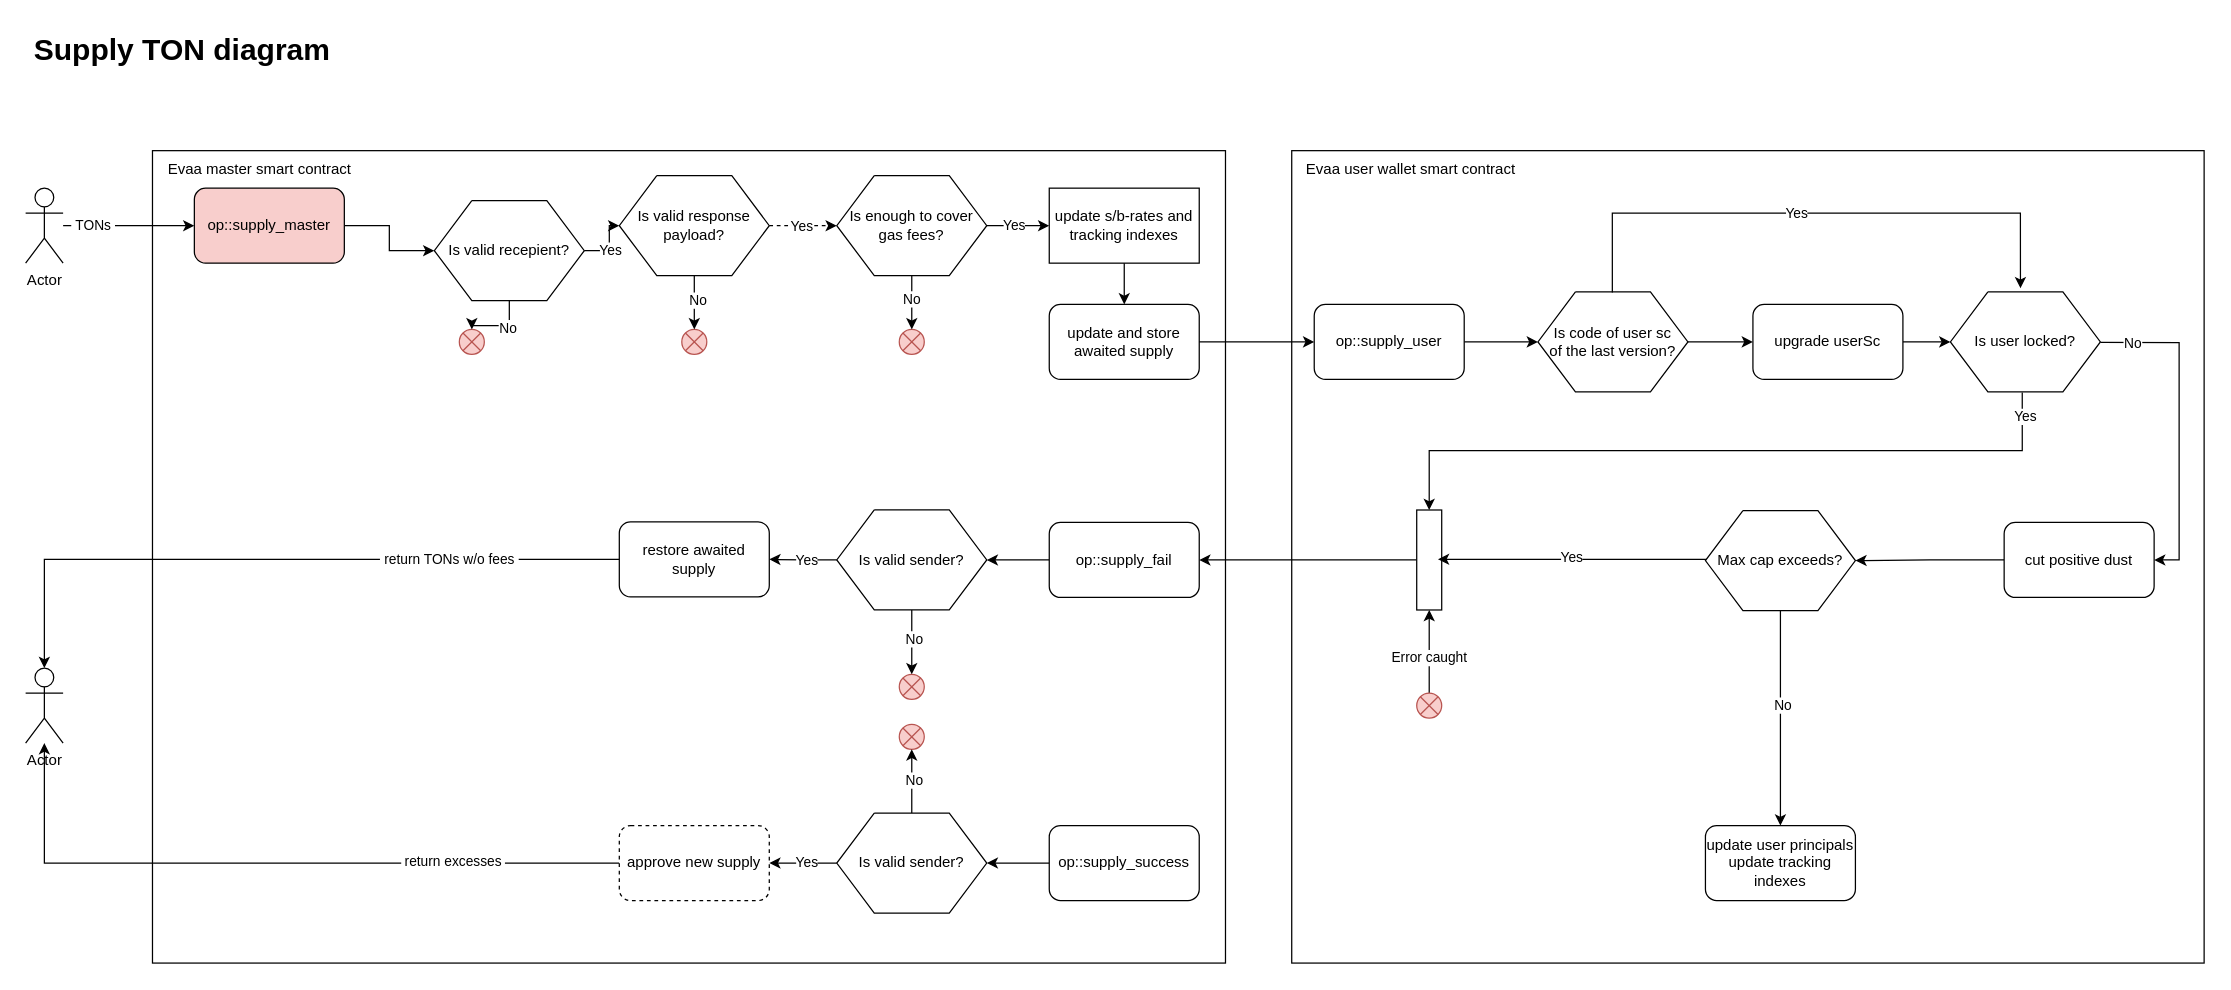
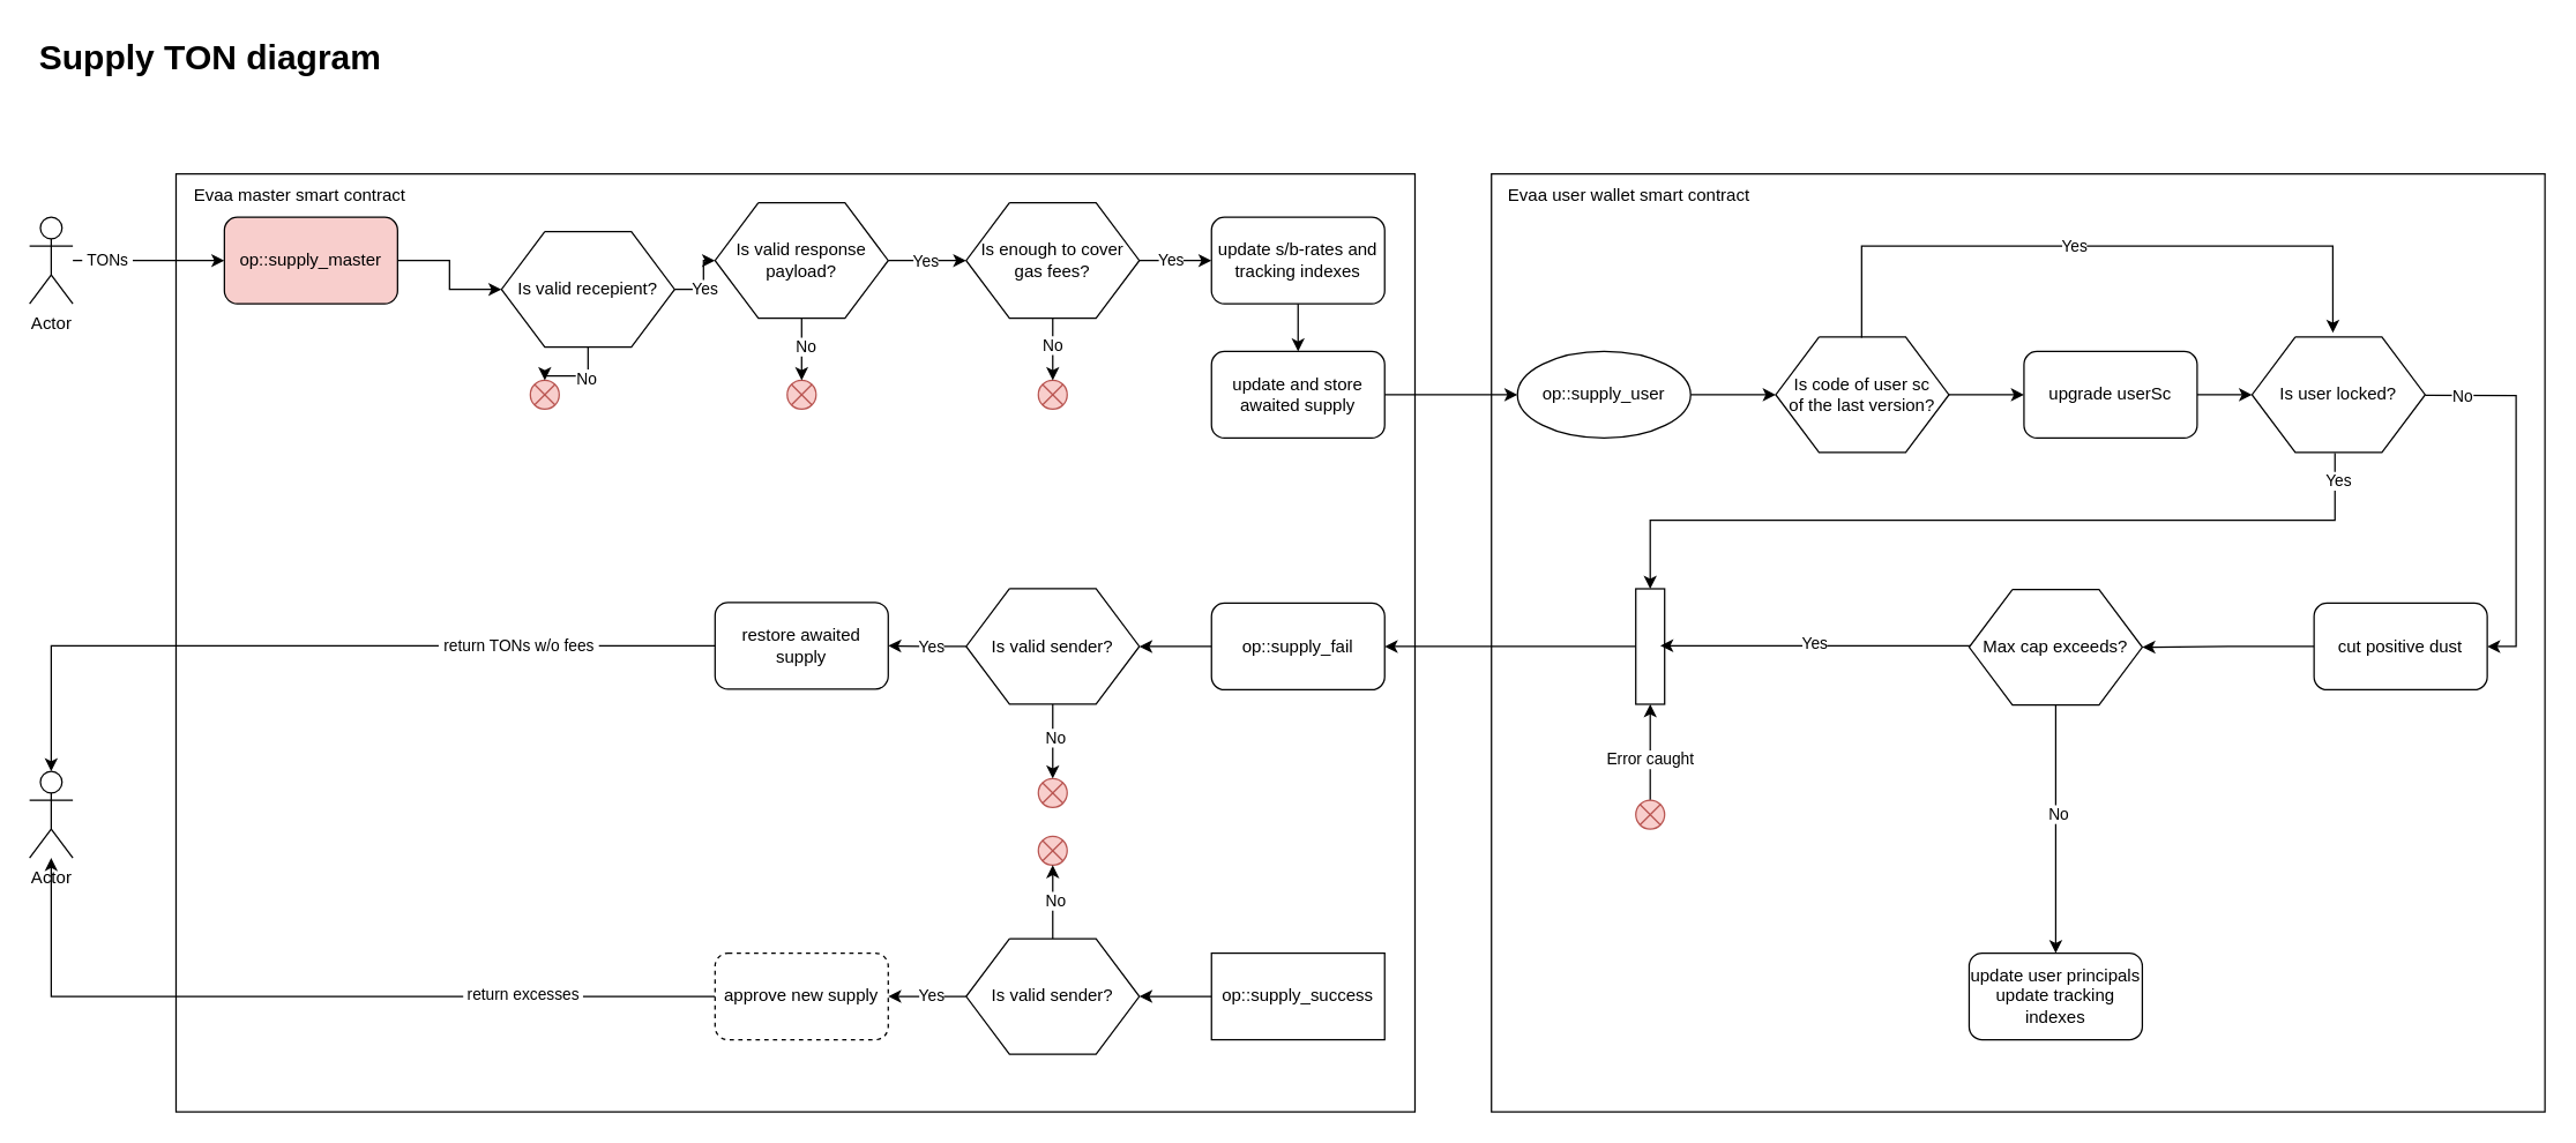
- <mxCell id="63" value="" style="edgeStyle=orthogonalEdgeStyle;rounded=0;orthogonalLoop=1;jettySize=auto;html=1;dashed=1;" edge="1" parent="1" source="67" target="62"><mxGeometry relative="1" as="geometry" /></mxCell>
+ <mxCell id="63" value="" style="edgeStyle=orthogonalEdgeStyle;rounded=0;orthogonalLoop=1;jettySize=auto;html=1;" edge="1" parent="1" source="67" target="62"><mxGeometry relative="1" as="geometry" /></mxCell>
- <mxCell id="23" value="update s/b-rates and tracking indexes" style="whiteSpace=wrap;html=1;rounded=0;" vertex="1" parent="1"><mxGeometry x="839" y="150" width="120" height="60" as="geometry" /></mxCell>
+ <mxCell id="23" value="update s/b-rates and tracking indexes" style="rounded=1;whiteSpace=wrap;html=1;" vertex="1" parent="1"><mxGeometry x="839" y="150" width="120" height="60" as="geometry" /></mxCell>
- <mxCell id="10" value="op::supply_user" style="rounded=1;whiteSpace=wrap;html=1;" vertex="1" parent="1"><mxGeometry x="1051" y="243" width="120" height="60" as="geometry" /></mxCell>
+ <mxCell id="10" value="op::supply_user" style="ellipse;whiteSpace=wrap;html=1;" vertex="1" parent="1"><mxGeometry x="1051" y="243" width="120" height="60" as="geometry" /></mxCell>
- <mxCell id="16" value="op::supply_success" style="rounded=1;whiteSpace=wrap;html=1;" vertex="1" parent="1"><mxGeometry x="839" y="660" width="120" height="60" as="geometry" /></mxCell>
+ <mxCell id="16" value="op::supply_success" style="whiteSpace=wrap;html=1;rounded=0;" vertex="1" parent="1"><mxGeometry x="839" y="660" width="120" height="60" as="geometry" /></mxCell>
